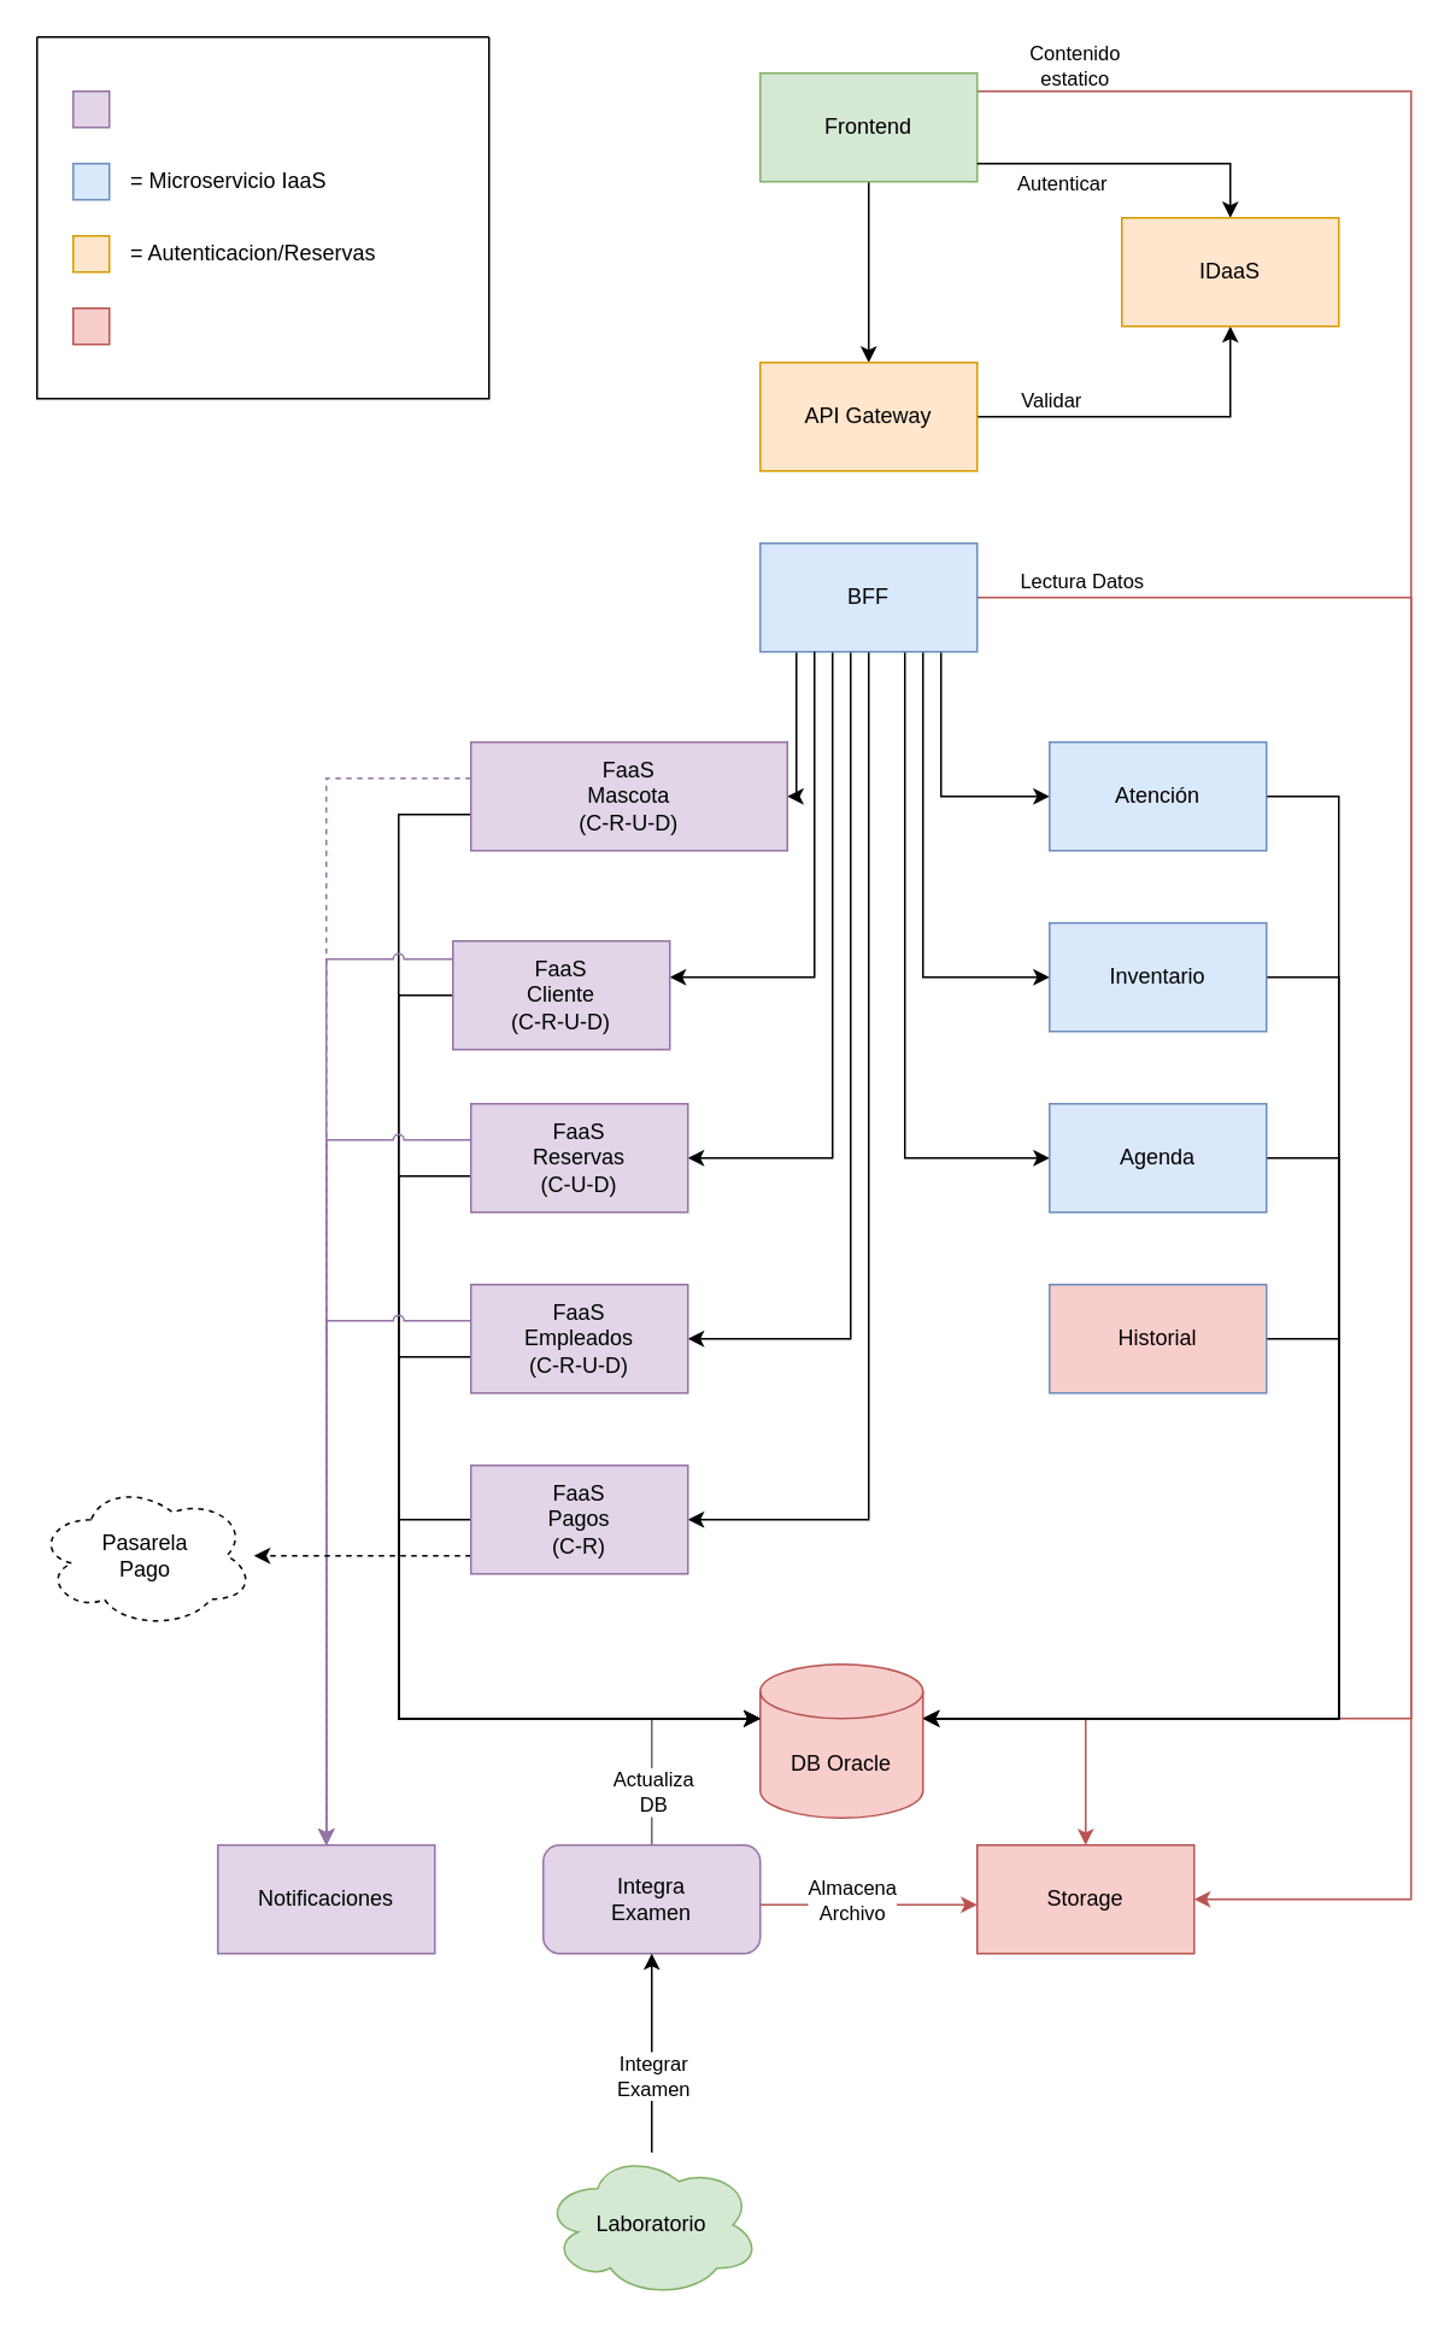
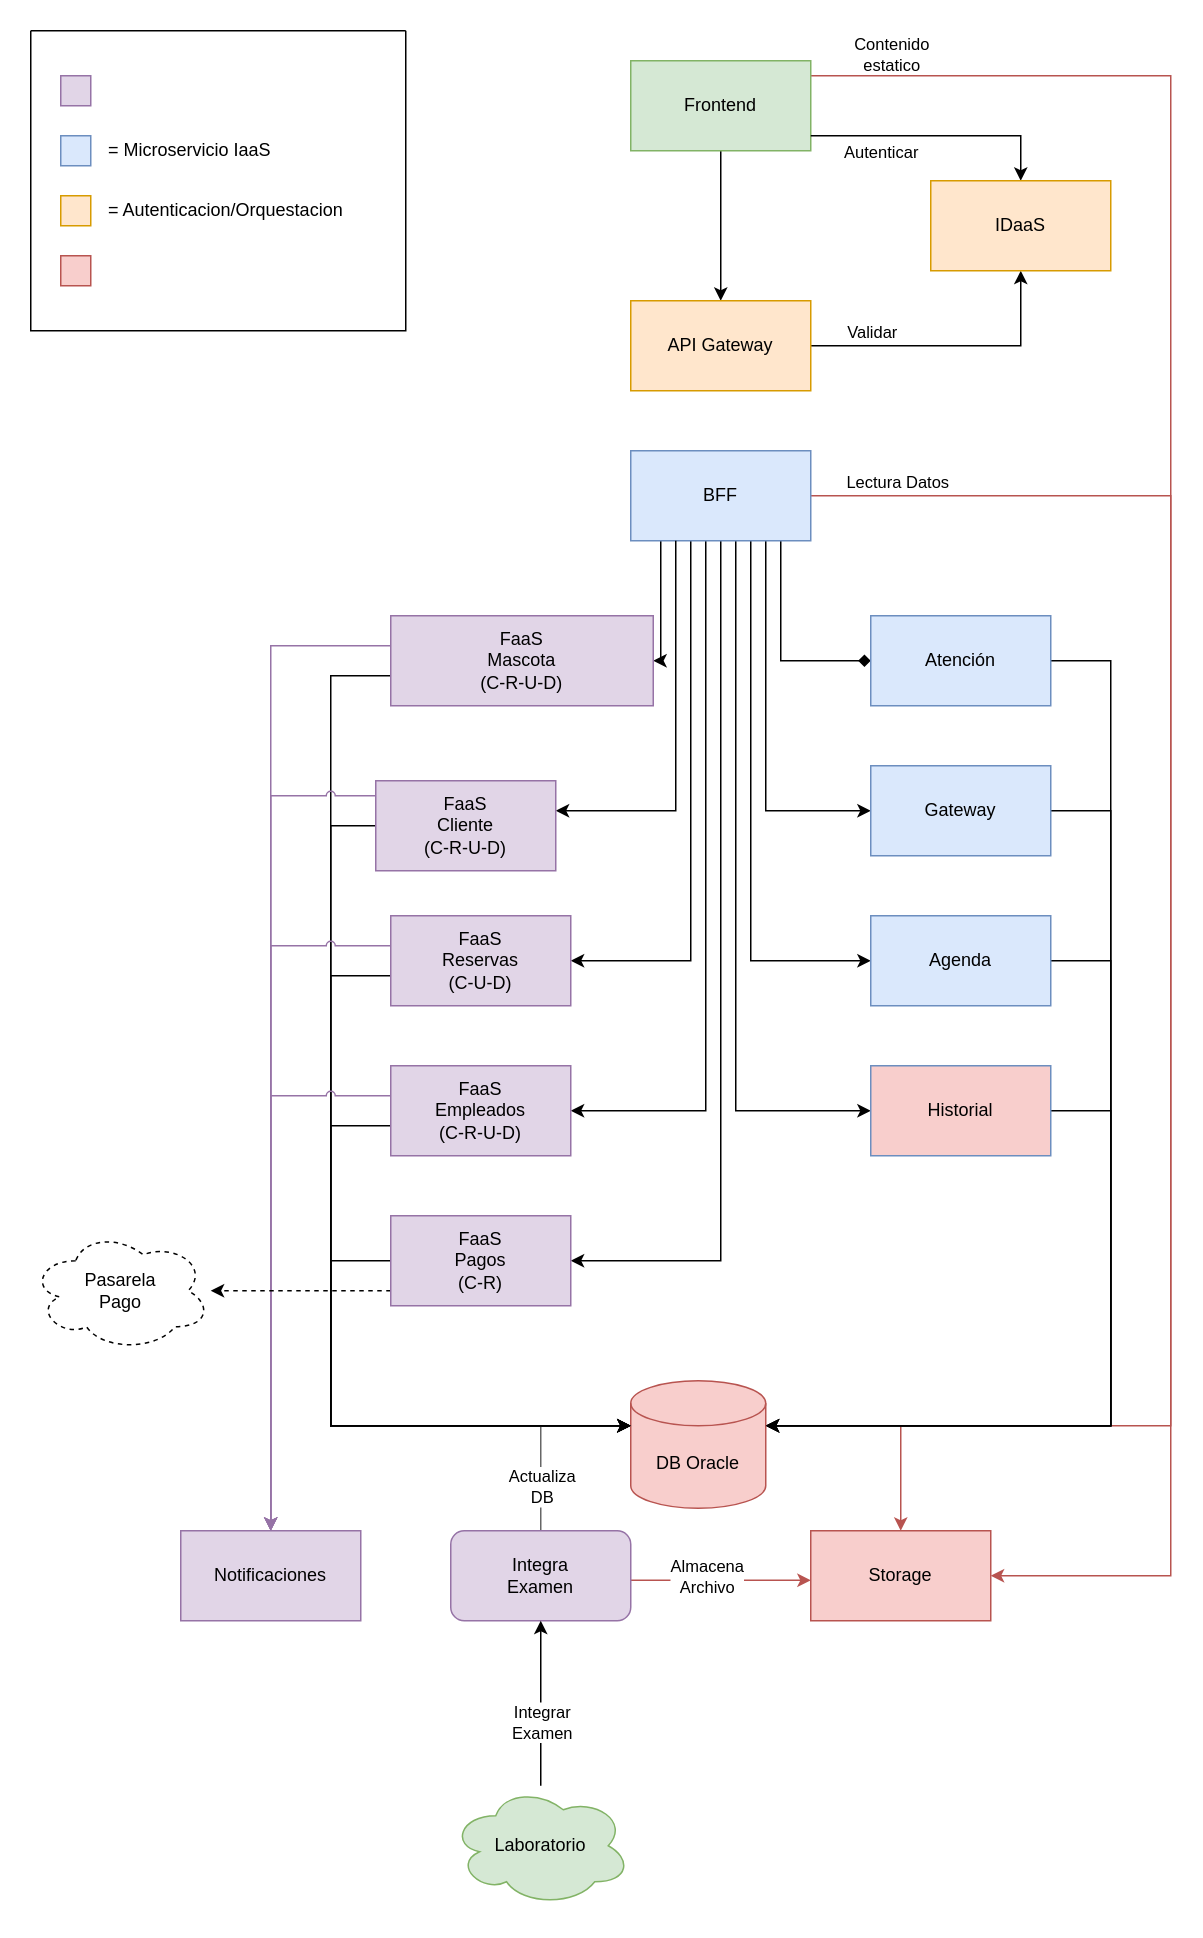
- <mxCell id="60" value="= Autenticacion/Reservas" style="text;html=1;align=left;verticalAlign=middle;resizable=0;points=[];autosize=1;strokeColor=none;fillColor=none;" parent="55" vertex="1"><mxGeometry x="50" y="105" width="180" height="30" as="geometry" /></mxCell>
+ <mxCell id="60" value="= Autenticacion/Orquestacion" style="text;html=1;align=left;verticalAlign=middle;resizable=0;points=[];autosize=1;strokeColor=none;fillColor=none;" parent="55" vertex="1"><mxGeometry x="50" y="105" width="180" height="30" as="geometry" /></mxCell>
- <mxCell id="23" style="edgeStyle=orthogonalEdgeStyle;rounded=0;orthogonalLoop=1;jettySize=auto;html=1;fillColor=#e1d5e7;strokeColor=#9673a6;jumpStyle=arc;dashed=1;" parent="1" source="24" target="36" edge="1"><mxGeometry relative="1" as="geometry"><Array as="points"><mxPoint x="180" y="430" /></Array></mxGeometry></mxCell>
+ <mxCell id="23" style="edgeStyle=orthogonalEdgeStyle;rounded=0;orthogonalLoop=1;jettySize=auto;html=1;fillColor=#e1d5e7;strokeColor=#9673a6;jumpStyle=arc;" parent="1" source="24" target="36" edge="1"><mxGeometry relative="1" as="geometry"><Array as="points"><mxPoint x="180" y="430" /></Array></mxGeometry></mxCell>
- <mxCell id="13" value="" style="edgeStyle=orthogonalEdgeStyle;rounded=0;orthogonalLoop=1;jettySize=auto;html=1;" parent="1" source="21" target="38" edge="1"><mxGeometry relative="1" as="geometry"><mxPoint x="480" y="350" as="sourcePoint" /><Array as="points"><mxPoint x="520" y="440" /></Array></mxGeometry></mxCell>
+ <mxCell id="13" value="" style="edgeStyle=orthogonalEdgeStyle;rounded=0;orthogonalLoop=1;jettySize=auto;html=1;endArrow=diamond;" parent="1" source="21" target="38" edge="1"><mxGeometry relative="1" as="geometry"><mxPoint x="480" y="350" as="sourcePoint" /><Array as="points"><mxPoint x="520" y="440" /></Array></mxGeometry></mxCell>
- <mxCell id="28" value="Inventario" style="whiteSpace=wrap;html=1;rounded=0;fillColor=#dae8fc;strokeColor=#6c8ebf;" parent="1" vertex="1"><mxGeometry x="580" y="510" width="120" height="60" as="geometry" /></mxCell>
+ <mxCell id="28" value="Gateway" style="whiteSpace=wrap;html=1;rounded=0;fillColor=#dae8fc;strokeColor=#6c8ebf;" parent="1" vertex="1"><mxGeometry x="580" y="510" width="120" height="60" as="geometry" /></mxCell>
+ <mxCell id="18" style="edgeStyle=orthogonalEdgeStyle;rounded=0;orthogonalLoop=1;jettySize=auto;html=1;" parent="1" source="21" target="54" edge="1"><mxGeometry relative="1" as="geometry"><Array as="points"><mxPoint x="490" y="740" /></Array></mxGeometry></mxCell>
